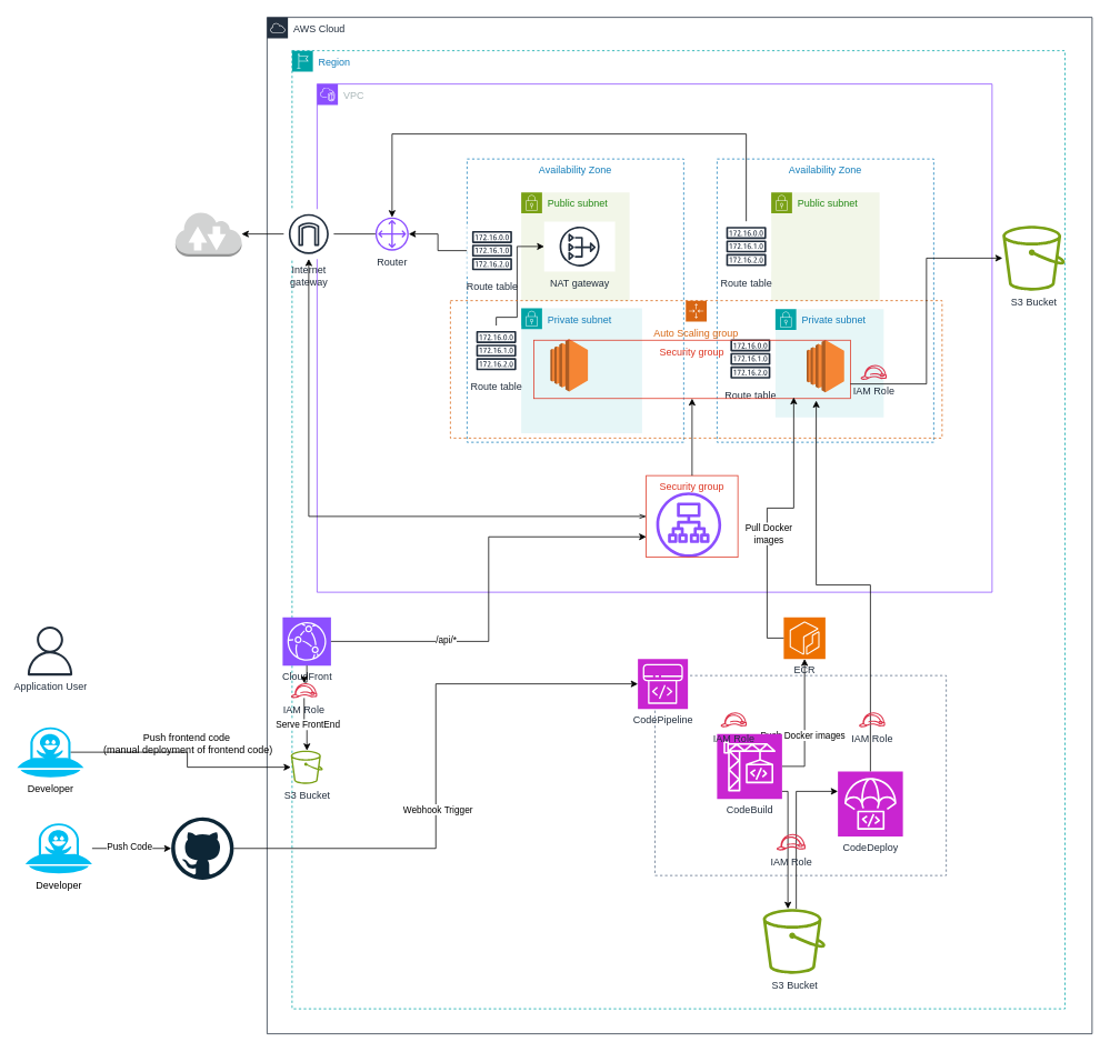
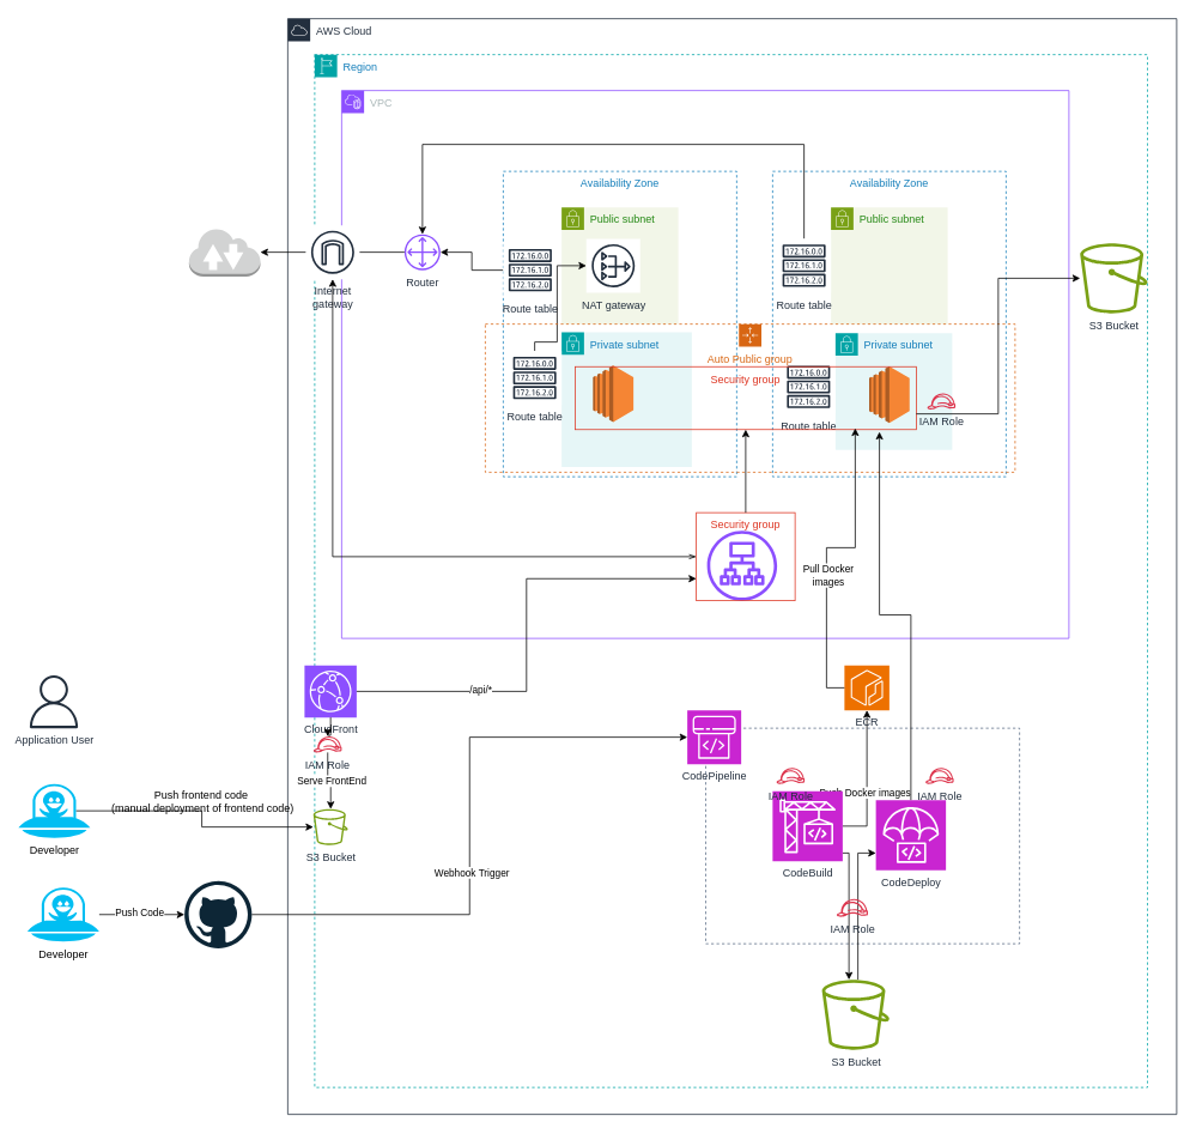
- <mxCell id="10" value="NAT gateway" style="sketch=0;outlineConnect=0;fontColor=#232F3E;gradientColor=none;strokeColor=#232F3E;fillColor=#ffffff;dashed=0;verticalLabelPosition=bottom;verticalAlign=top;align=center;html=1;fontSize=12;fontStyle=0;aspect=fixed;shape=mxgraph.aws4.resourceIcon;resIcon=mxgraph.aws4.nat_gateway;" parent="9" vertex="1"><mxGeometry x="27.5" y="35" width="85" height="60" as="geometry" /></mxCell>
+ <mxCell id="10" value="NAT gateway" style="sketch=0;outlineConnect=0;fontColor=#232F3E;gradientColor=none;strokeColor=#232F3E;fillColor=#ffffff;dashed=0;verticalLabelPosition=bottom;verticalAlign=top;align=center;html=1;fontSize=12;fontStyle=0;aspect=fixed;shape=mxgraph.aws4.resourceIcon;resIcon=mxgraph.aws4.nat_gateway;" parent="9" vertex="1"><mxGeometry x="27.5" y="35" width="60" height="60" as="geometry" /></mxCell>
- <mxCell id="22" value="Auto Scaling group" style="points=[[0,0],[0.25,0],[0.5,0],[0.75,0],[1,0],[1,0.25],[1,0.5],[1,0.75],[1,1],[0.75,1],[0.5,1],[0.25,1],[0,1],[0,0.75],[0,0.5],[0,0.25]];outlineConnect=0;gradientColor=none;html=1;whiteSpace=wrap;fontSize=12;fontStyle=0;container=1;pointerEvents=0;collapsible=0;recursiveResize=0;shape=mxgraph.aws4.groupCenter;grIcon=mxgraph.aws4.group_auto_scaling_group;grStroke=1;strokeColor=#D86613;fillColor=none;verticalAlign=top;align=center;fontColor=#D86613;dashed=1;spacingTop=25;" parent="5" vertex="1"><mxGeometry x="160" y="260" width="590" height="165" as="geometry" /></mxCell>
+ <mxCell id="22" value="Auto Public group" style="points=[[0,0],[0.25,0],[0.5,0],[0.75,0],[1,0],[1,0.25],[1,0.5],[1,0.75],[1,1],[0.75,1],[0.5,1],[0.25,1],[0,1],[0,0.75],[0,0.5],[0,0.25]];outlineConnect=0;gradientColor=none;html=1;whiteSpace=wrap;fontSize=12;fontStyle=0;container=1;pointerEvents=0;collapsible=0;recursiveResize=0;shape=mxgraph.aws4.groupCenter;grIcon=mxgraph.aws4.group_auto_scaling_group;grStroke=1;strokeColor=#D86613;fillColor=none;verticalAlign=top;align=center;fontColor=#D86613;dashed=1;spacingTop=25;" parent="5" vertex="1"><mxGeometry x="160" y="260" width="590" height="165" as="geometry" /></mxCell>
- <mxCell id="49" value="CodeDeploy" style="sketch=0;points=[[0,0,0],[0.25,0,0],[0.5,0,0],[0.75,0,0],[1,0,0],[0,1,0],[0.25,1,0],[0.5,1,0],[0.75,1,0],[1,1,0],[0,0.25,0],[0,0.5,0],[0,0.75,0],[1,0.25,0],[1,0.5,0],[1,0.75,0]];outlineConnect=0;fontColor=#232F3E;fillColor=#C925D1;strokeColor=#ffffff;dashed=0;verticalLabelPosition=bottom;verticalAlign=top;align=center;html=1;fontSize=12;fontStyle=0;aspect=fixed;shape=mxgraph.aws4.resourceIcon;resIcon=mxgraph.aws4.codedeploy;" parent="1" vertex="1"><mxGeometry x="1005" y="925" width="78" height="78" as="geometry" /></mxCell>
+ <mxCell id="49" value="CodeDeploy" style="sketch=0;points=[[0,0,0],[0.25,0,0],[0.5,0,0],[0.75,0,0],[1,0,0],[0,1,0],[0.25,1,0],[0.5,1,0],[0.75,1,0],[1,1,0],[0,0.25,0],[0,0.5,0],[0,0.75,0],[1,0.25,0],[1,0.5,0],[1,0.75,0]];outlineConnect=0;fontColor=#232F3E;fillColor=#C925D1;strokeColor=#ffffff;dashed=0;verticalLabelPosition=bottom;verticalAlign=top;align=center;html=1;fontSize=12;fontStyle=0;aspect=fixed;shape=mxgraph.aws4.resourceIcon;resIcon=mxgraph.aws4.codedeploy;" parent="1" vertex="1"><mxGeometry x="975" y="890" width="78" height="78" as="geometry" /></mxCell>
